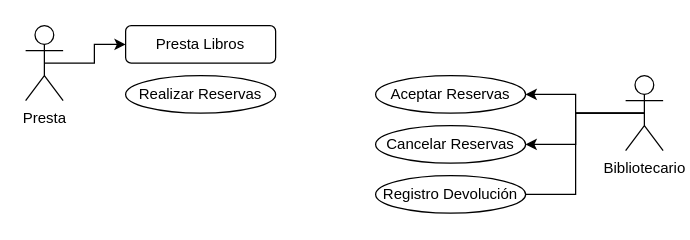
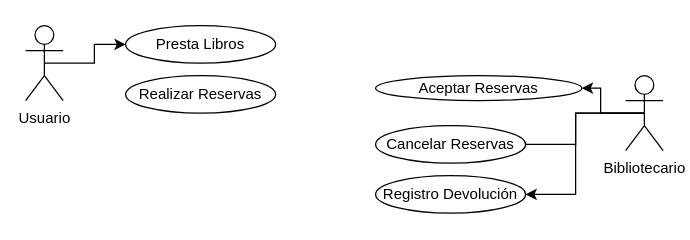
- <mxCell id="4" value="Presta Libros" style="whiteSpace=wrap;html=1;rounded=1;" vertex="1" parent="1"><mxGeometry x="100" y="20" width="120" height="30" as="geometry" /></mxCell>
+ <mxCell id="4" value="Presta Libros" style="ellipse;whiteSpace=wrap;html=1;" vertex="1" parent="1"><mxGeometry x="100" y="20" width="120" height="30" as="geometry" /></mxCell>
- <mxCell id="11" value="Aceptar Reservas" style="ellipse;whiteSpace=wrap;html=1;" vertex="1" parent="1"><mxGeometry x="300" y="60" width="120" height="30" as="geometry" /></mxCell>
+ <mxCell id="11" value="Aceptar Reservas" style="ellipse;whiteSpace=wrap;html=1;" vertex="1" parent="1"><mxGeometry x="300" y="60" width="165" height="20" as="geometry" /></mxCell>
- <mxCell id="3" value="Presta" style="shape=umlActor;verticalLabelPosition=bottom;verticalAlign=top;html=1;outlineConnect=0;" vertex="1" parent="1"><mxGeometry x="20" y="20" width="30" height="60" as="geometry" /></mxCell>
+ <mxCell id="3" value="Usuario" style="shape=umlActor;verticalLabelPosition=bottom;verticalAlign=top;html=1;outlineConnect=0;" vertex="1" parent="1"><mxGeometry x="20" y="20" width="30" height="60" as="geometry" /></mxCell>
- <mxCell id="8" style="edgeStyle=orthogonalEdgeStyle;rounded=0;orthogonalLoop=1;jettySize=auto;html=1;exitX=0.5;exitY=0.5;exitDx=0;exitDy=0;exitPerimeter=0;entryX=1;entryY=0.5;entryDx=0;entryDy=0;" edge="1" parent="1" source="10" target="6"><mxGeometry relative="1" as="geometry" /></mxCell>
+ <mxCell id="8" style="edgeStyle=orthogonalEdgeStyle;rounded=0;orthogonalLoop=1;jettySize=auto;html=1;exitX=0.5;exitY=0.5;exitDx=0;exitDy=0;exitPerimeter=0;entryX=1;entryY=0.5;entryDx=0;entryDy=0;endArrow=none;" edge="1" parent="1" source="10" target="6"><mxGeometry relative="1" as="geometry" /></mxCell>
- <mxCell id="9" style="edgeStyle=orthogonalEdgeStyle;rounded=0;orthogonalLoop=1;jettySize=auto;html=1;exitX=0.5;exitY=0.5;exitDx=0;exitDy=0;exitPerimeter=0;entryX=1;entryY=0.5;entryDx=0;entryDy=0;endArrow=none;" edge="1" parent="1" source="10" target="12"><mxGeometry relative="1" as="geometry" /></mxCell>
+ <mxCell id="9" style="edgeStyle=orthogonalEdgeStyle;rounded=0;orthogonalLoop=1;jettySize=auto;html=1;exitX=0.5;exitY=0.5;exitDx=0;exitDy=0;exitPerimeter=0;entryX=1;entryY=0.5;entryDx=0;entryDy=0;" edge="1" parent="1" source="10" target="12"><mxGeometry relative="1" as="geometry" /></mxCell>
